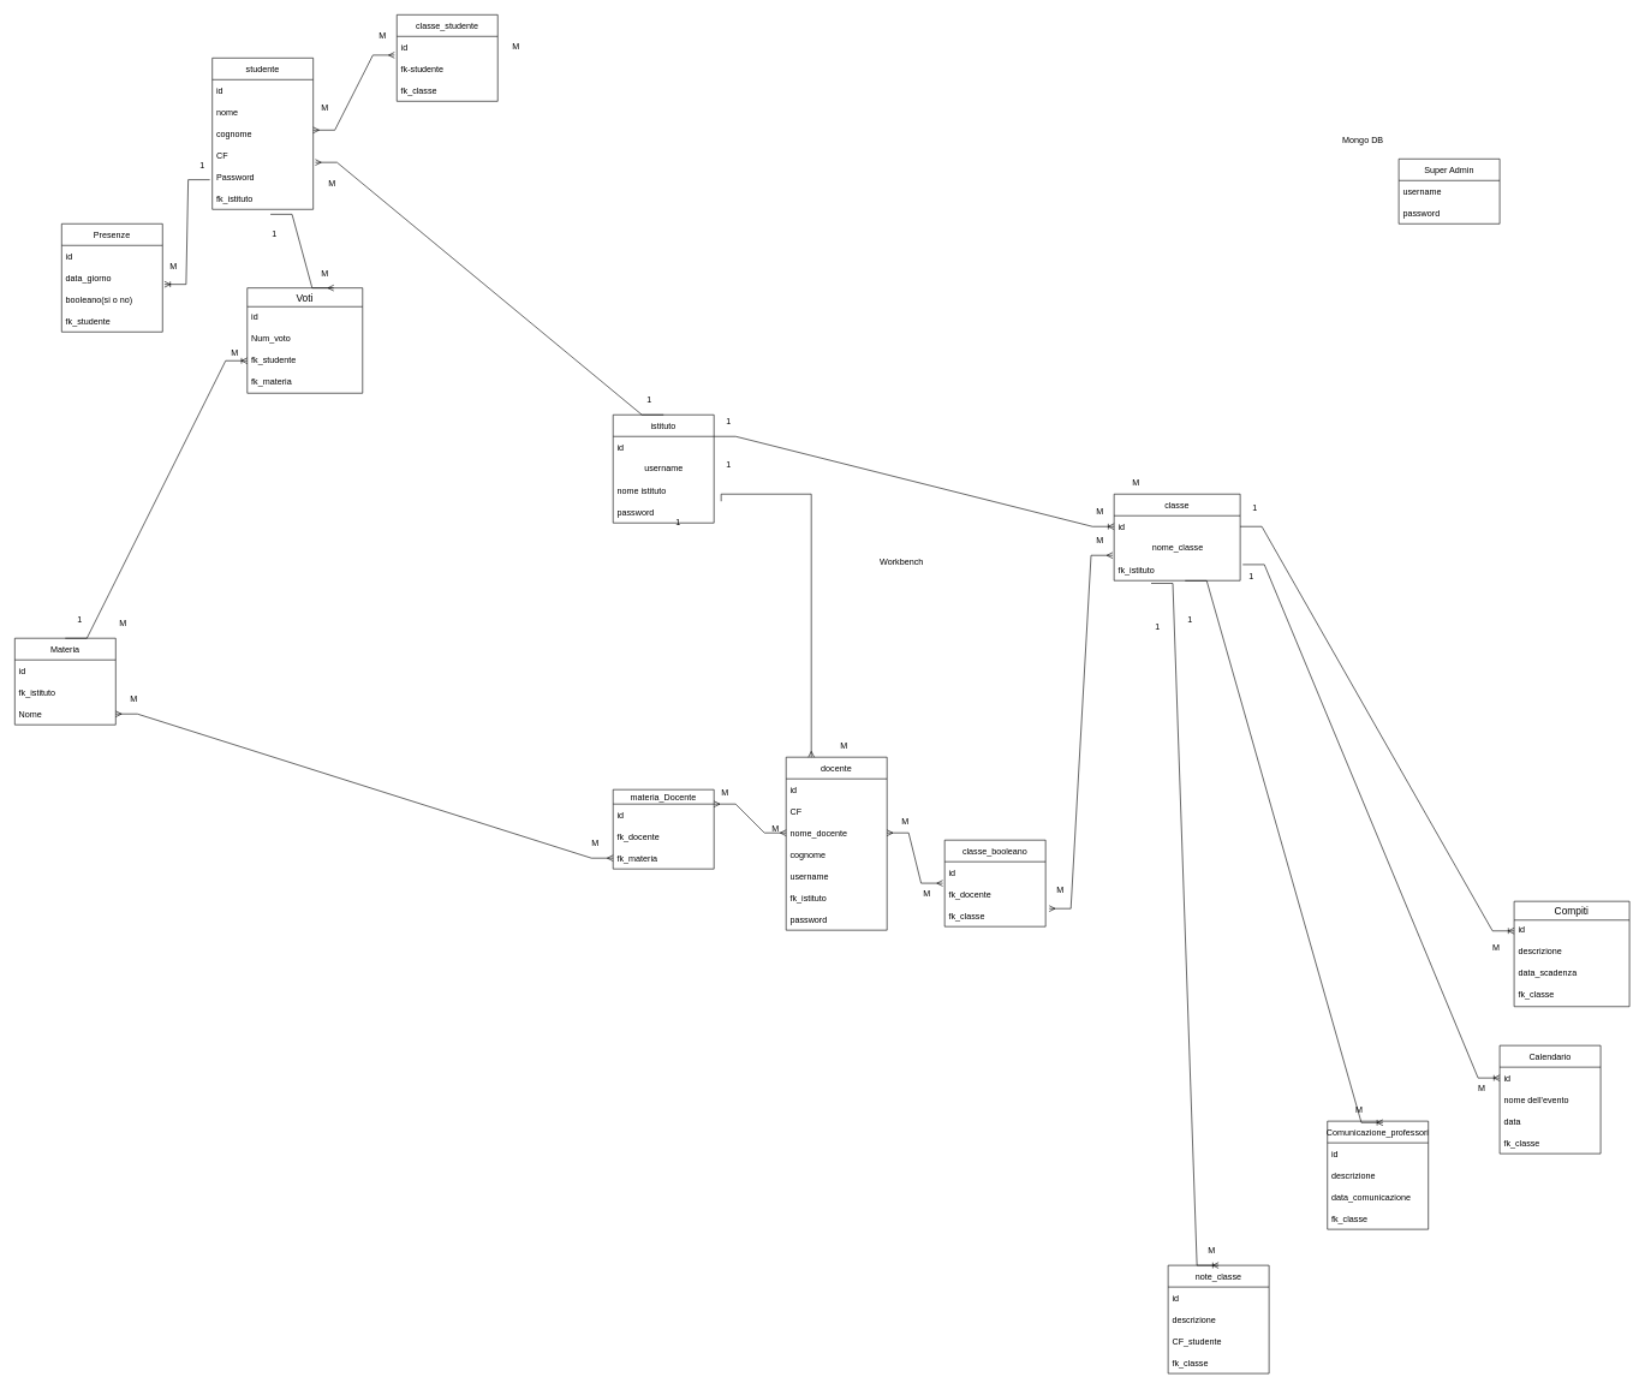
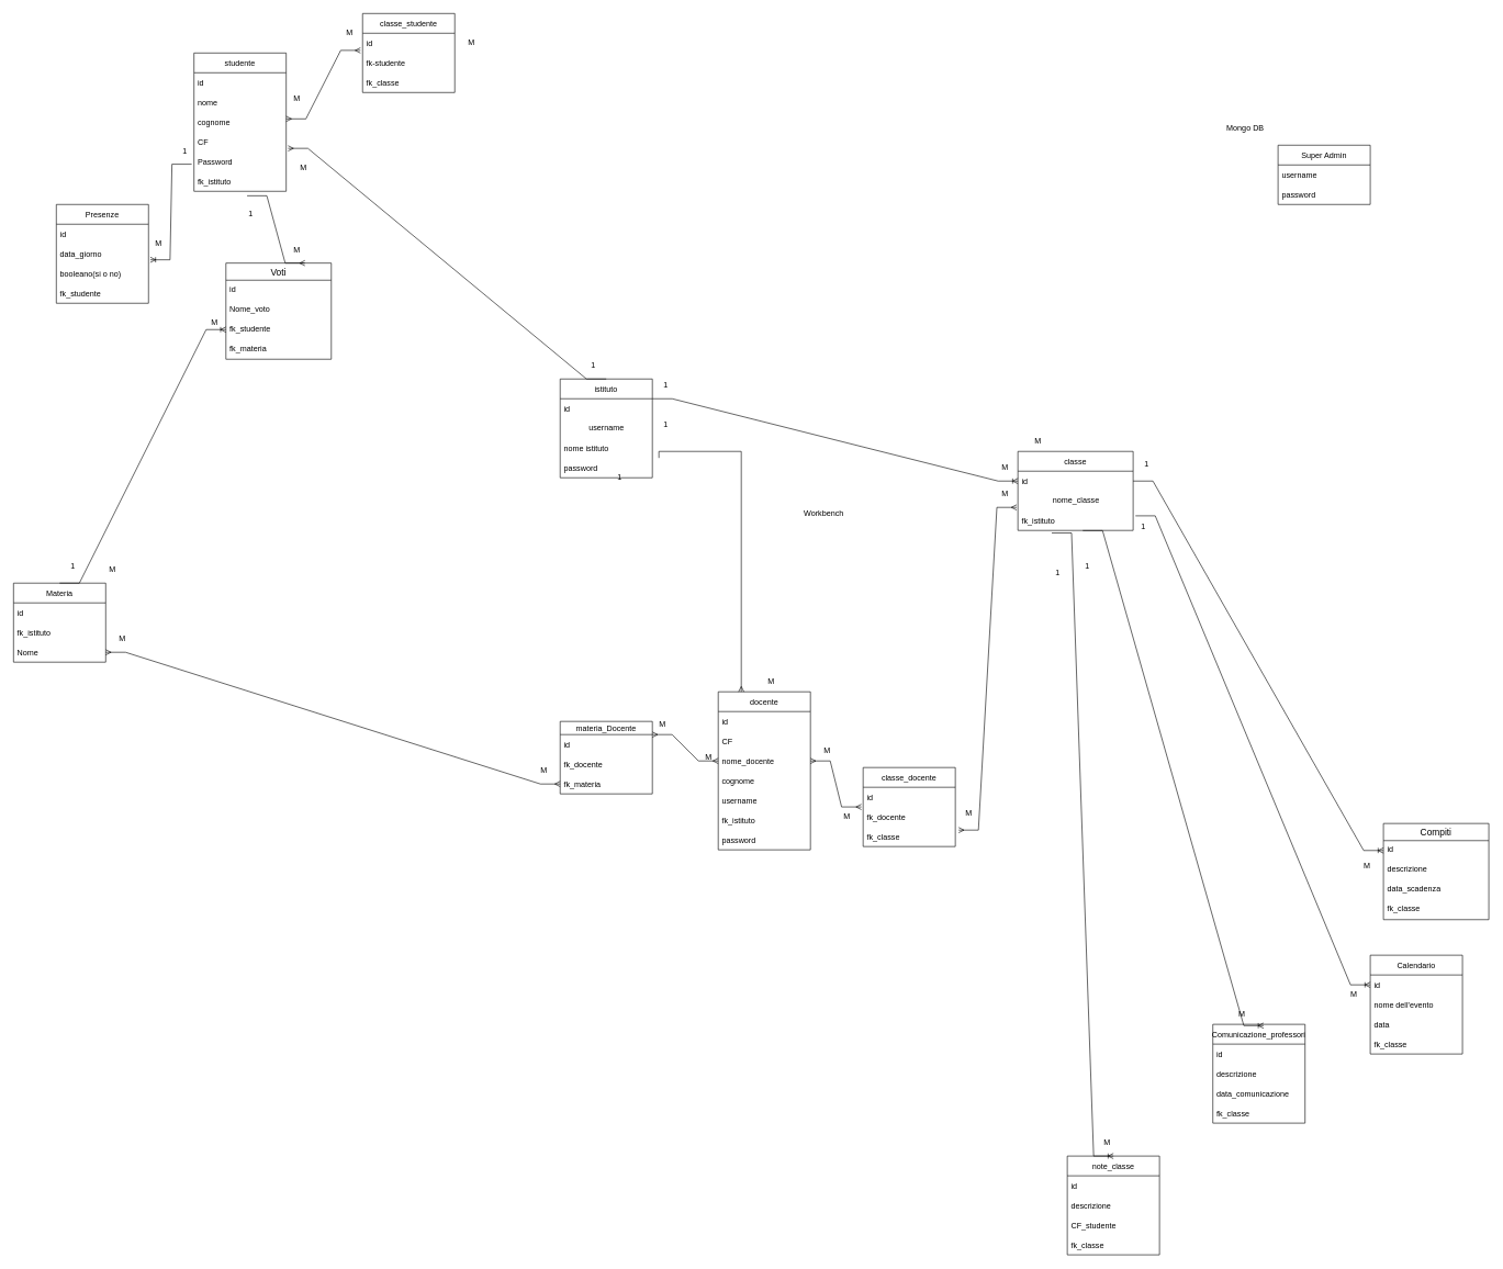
- <mxCell id="44" value="Num_voto" style="text;strokeColor=none;fillColor=none;spacingLeft=4;spacingRight=4;overflow=hidden;rotatable=0;points=[[0,0.5],[1,0.5]];portConstraint=eastwest;fontSize=12;" parent="42" vertex="1"><mxGeometry y="56" width="160" height="30" as="geometry" /></mxCell>
+ <mxCell id="44" value="Nome_voto" style="text;strokeColor=none;fillColor=none;spacingLeft=4;spacingRight=4;overflow=hidden;rotatable=0;points=[[0,0.5],[1,0.5]];portConstraint=eastwest;fontSize=12;" parent="42" vertex="1"><mxGeometry y="56" width="160" height="30" as="geometry" /></mxCell>
- <mxCell id="26" value="classe_booleano" style="swimlane;fontStyle=0;childLayout=stackLayout;horizontal=1;startSize=30;horizontalStack=0;resizeParent=1;resizeParentMax=0;resizeLast=0;collapsible=1;marginBottom=0;" parent="1" vertex="1"><mxGeometry x="1310" y="1165" width="140" height="120" as="geometry" /></mxCell>
+ <mxCell id="26" value="classe_docente" style="swimlane;fontStyle=0;childLayout=stackLayout;horizontal=1;startSize=30;horizontalStack=0;resizeParent=1;resizeParentMax=0;resizeLast=0;collapsible=1;marginBottom=0;" parent="1" vertex="1"><mxGeometry x="1310" y="1165" width="140" height="120" as="geometry" /></mxCell>
